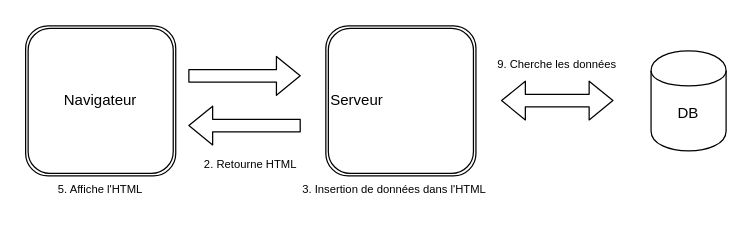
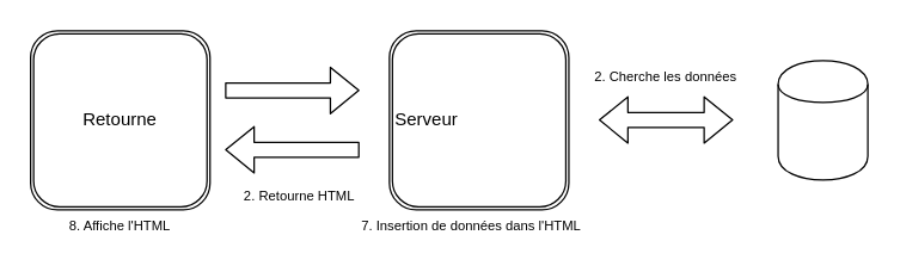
- <mxCell id="14" value="&lt;font style=&quot;font-size: 9px&quot;&gt;9. Cherche les données&lt;/font&gt;" style="text;html=1;strokeColor=none;fillColor=none;align=center;verticalAlign=middle;whiteSpace=wrap;rounded=0;" vertex="1" parent="1"><mxGeometry x="380" y="40" width="130" height="20" as="geometry" /></mxCell>
+ <mxCell id="14" value="&lt;font style=&quot;font-size: 9px&quot;&gt;2. Cherche les données&lt;/font&gt;" style="text;html=1;strokeColor=none;fillColor=none;align=center;verticalAlign=middle;whiteSpace=wrap;rounded=0;" vertex="1" parent="1"><mxGeometry x="380" y="40" width="130" height="20" as="geometry" /></mxCell>
- <mxCell id="9" value="Navigateur" style="text;html=1;strokeColor=none;fillColor=none;align=center;verticalAlign=middle;whiteSpace=wrap;rounded=0;" vertex="1" parent="1"><mxGeometry x="60" y="70" width="40" height="20" as="geometry" /></mxCell>
+ <mxCell id="9" value="Retourne" style="text;html=1;strokeColor=none;fillColor=none;align=center;verticalAlign=middle;whiteSpace=wrap;rounded=0;" vertex="1" parent="1"><mxGeometry x="60" y="70" width="40" height="20" as="geometry" /></mxCell>
- <mxCell id="5" value="&lt;font style=&quot;font-size: 12px&quot;&gt;DB&lt;/font&gt;" style="text;html=1;strokeColor=none;fillColor=none;align=center;verticalAlign=middle;whiteSpace=wrap;rounded=0;" vertex="1" parent="1"><mxGeometry x="530" y="80" width="40" height="20" as="geometry" /></mxCell>
- <mxCell id="11" value="&lt;font style=&quot;font-size: 9px&quot;&gt;5. Affiche l'HTML&lt;/font&gt;" style="text;html=1;strokeColor=none;fillColor=none;align=center;verticalAlign=middle;whiteSpace=wrap;rounded=0;" vertex="1" parent="1"><mxGeometry x="30" y="140" width="100" height="20" as="geometry" /></mxCell>
+ <mxCell id="11" value="&lt;font style=&quot;font-size: 9px&quot;&gt;8. Affiche l'HTML&lt;/font&gt;" style="text;html=1;strokeColor=none;fillColor=none;align=center;verticalAlign=middle;whiteSpace=wrap;rounded=0;" vertex="1" parent="1"><mxGeometry x="30" y="140" width="100" height="20" as="geometry" /></mxCell>
- <mxCell id="12" value="&lt;font style=&quot;font-size: 9px&quot;&gt;3. Insertion de données dans l'HTML&lt;/font&gt;" style="text;html=1;strokeColor=none;fillColor=none;align=center;verticalAlign=middle;whiteSpace=wrap;rounded=0;" vertex="1" parent="1"><mxGeometry x="230" y="140" width="170" height="20" as="geometry" /></mxCell>
+ <mxCell id="12" value="&lt;font style=&quot;font-size: 9px&quot;&gt;7. Insertion de données dans l'HTML&lt;/font&gt;" style="text;html=1;strokeColor=none;fillColor=none;align=center;verticalAlign=middle;whiteSpace=wrap;rounded=0;" vertex="1" parent="1"><mxGeometry x="230" y="140" width="170" height="20" as="geometry" /></mxCell>
